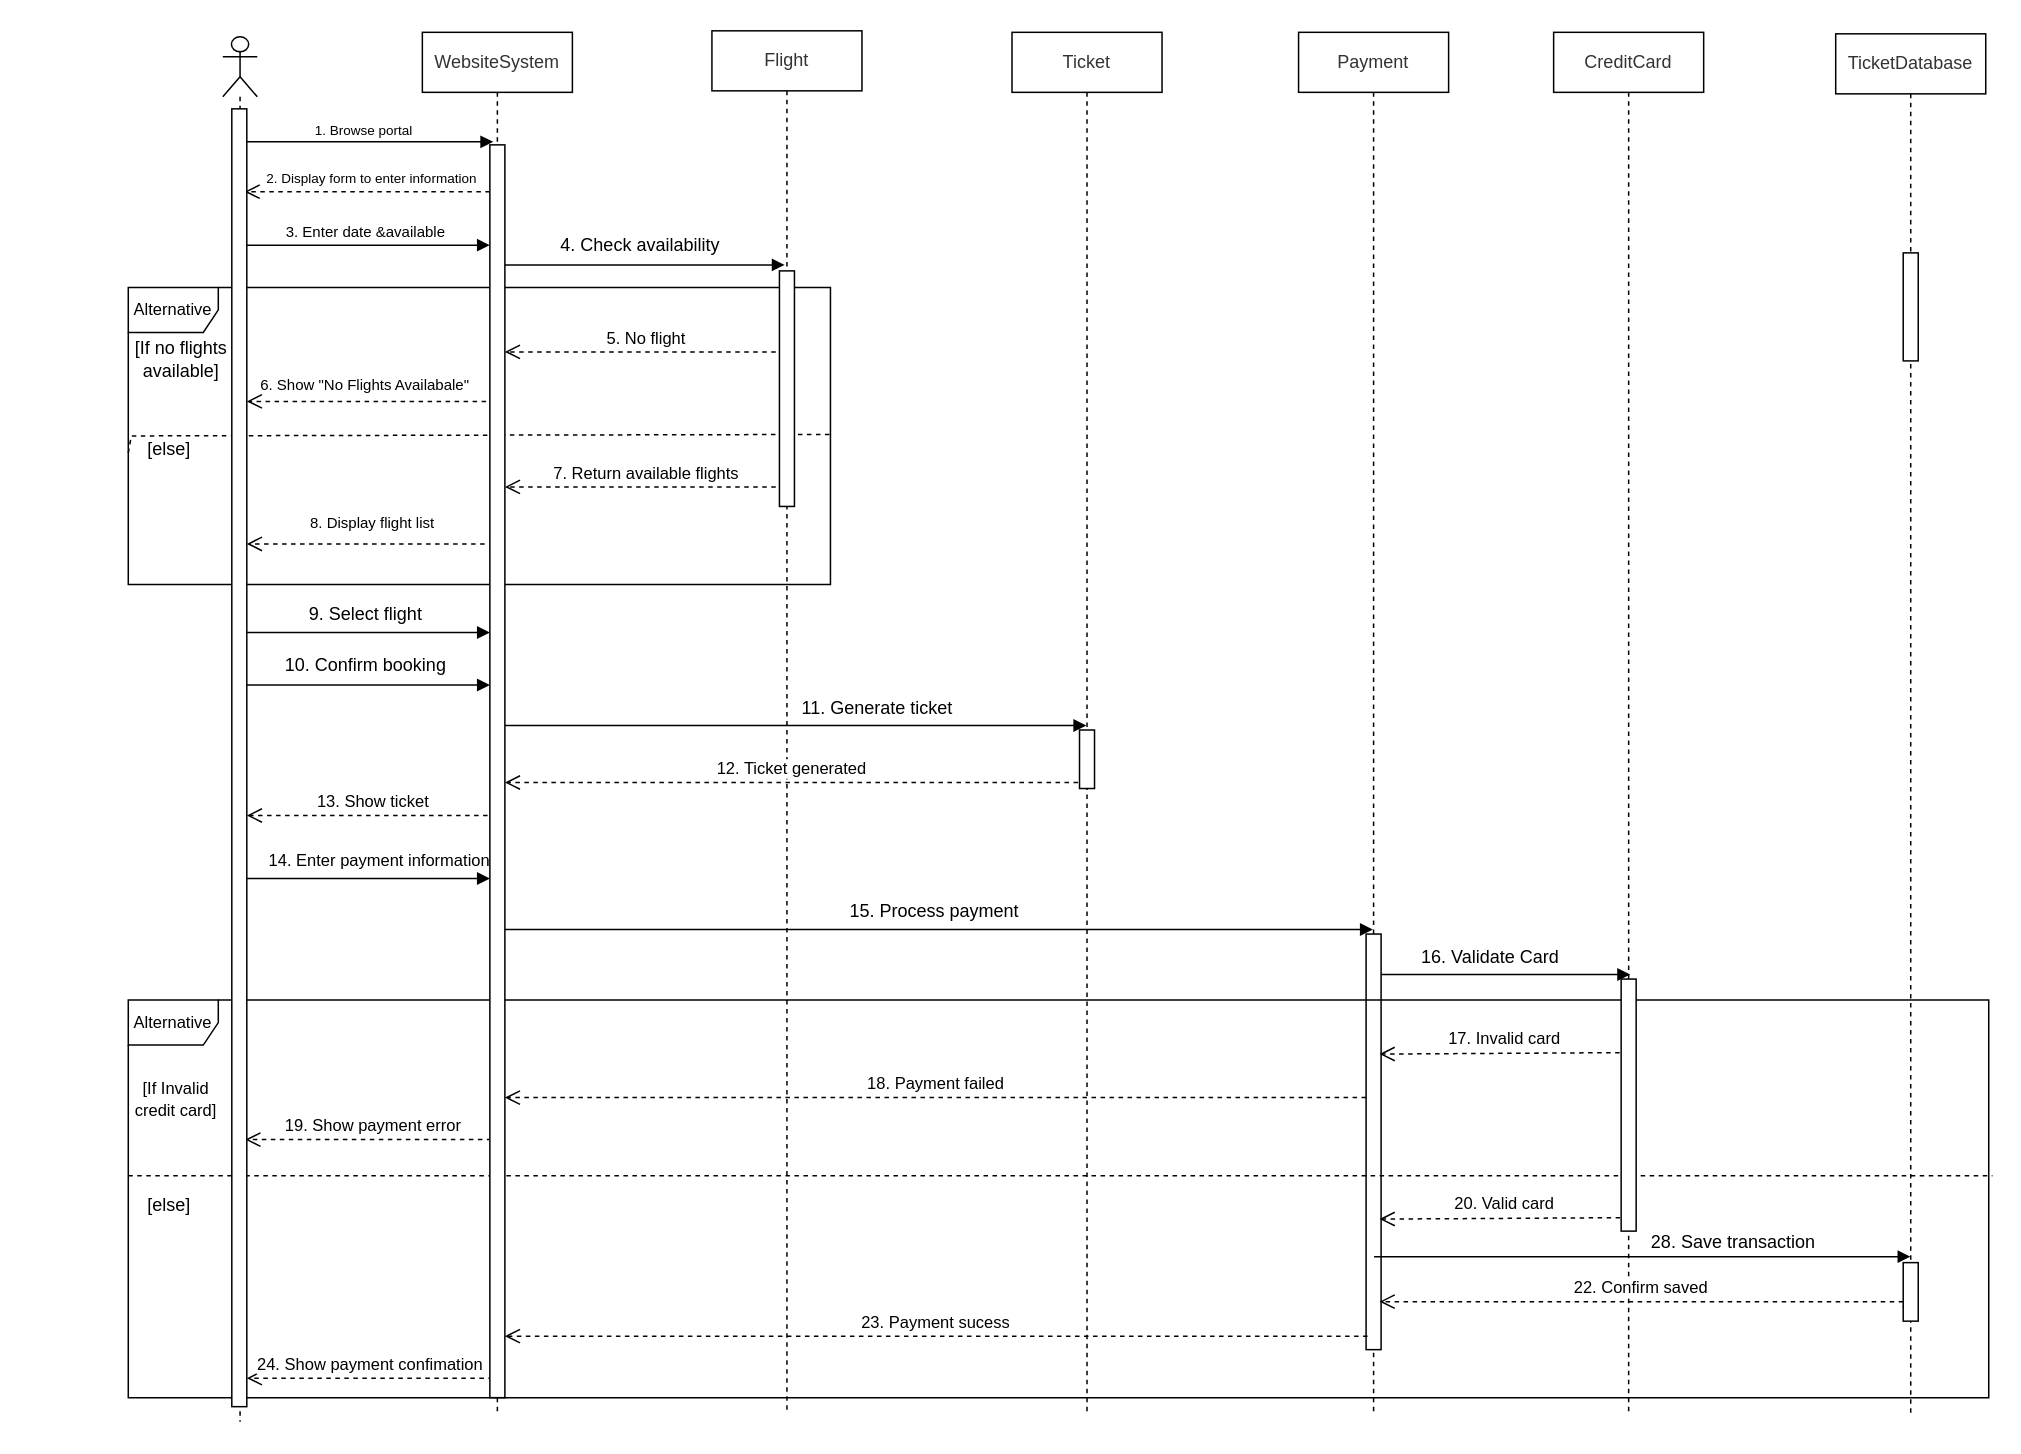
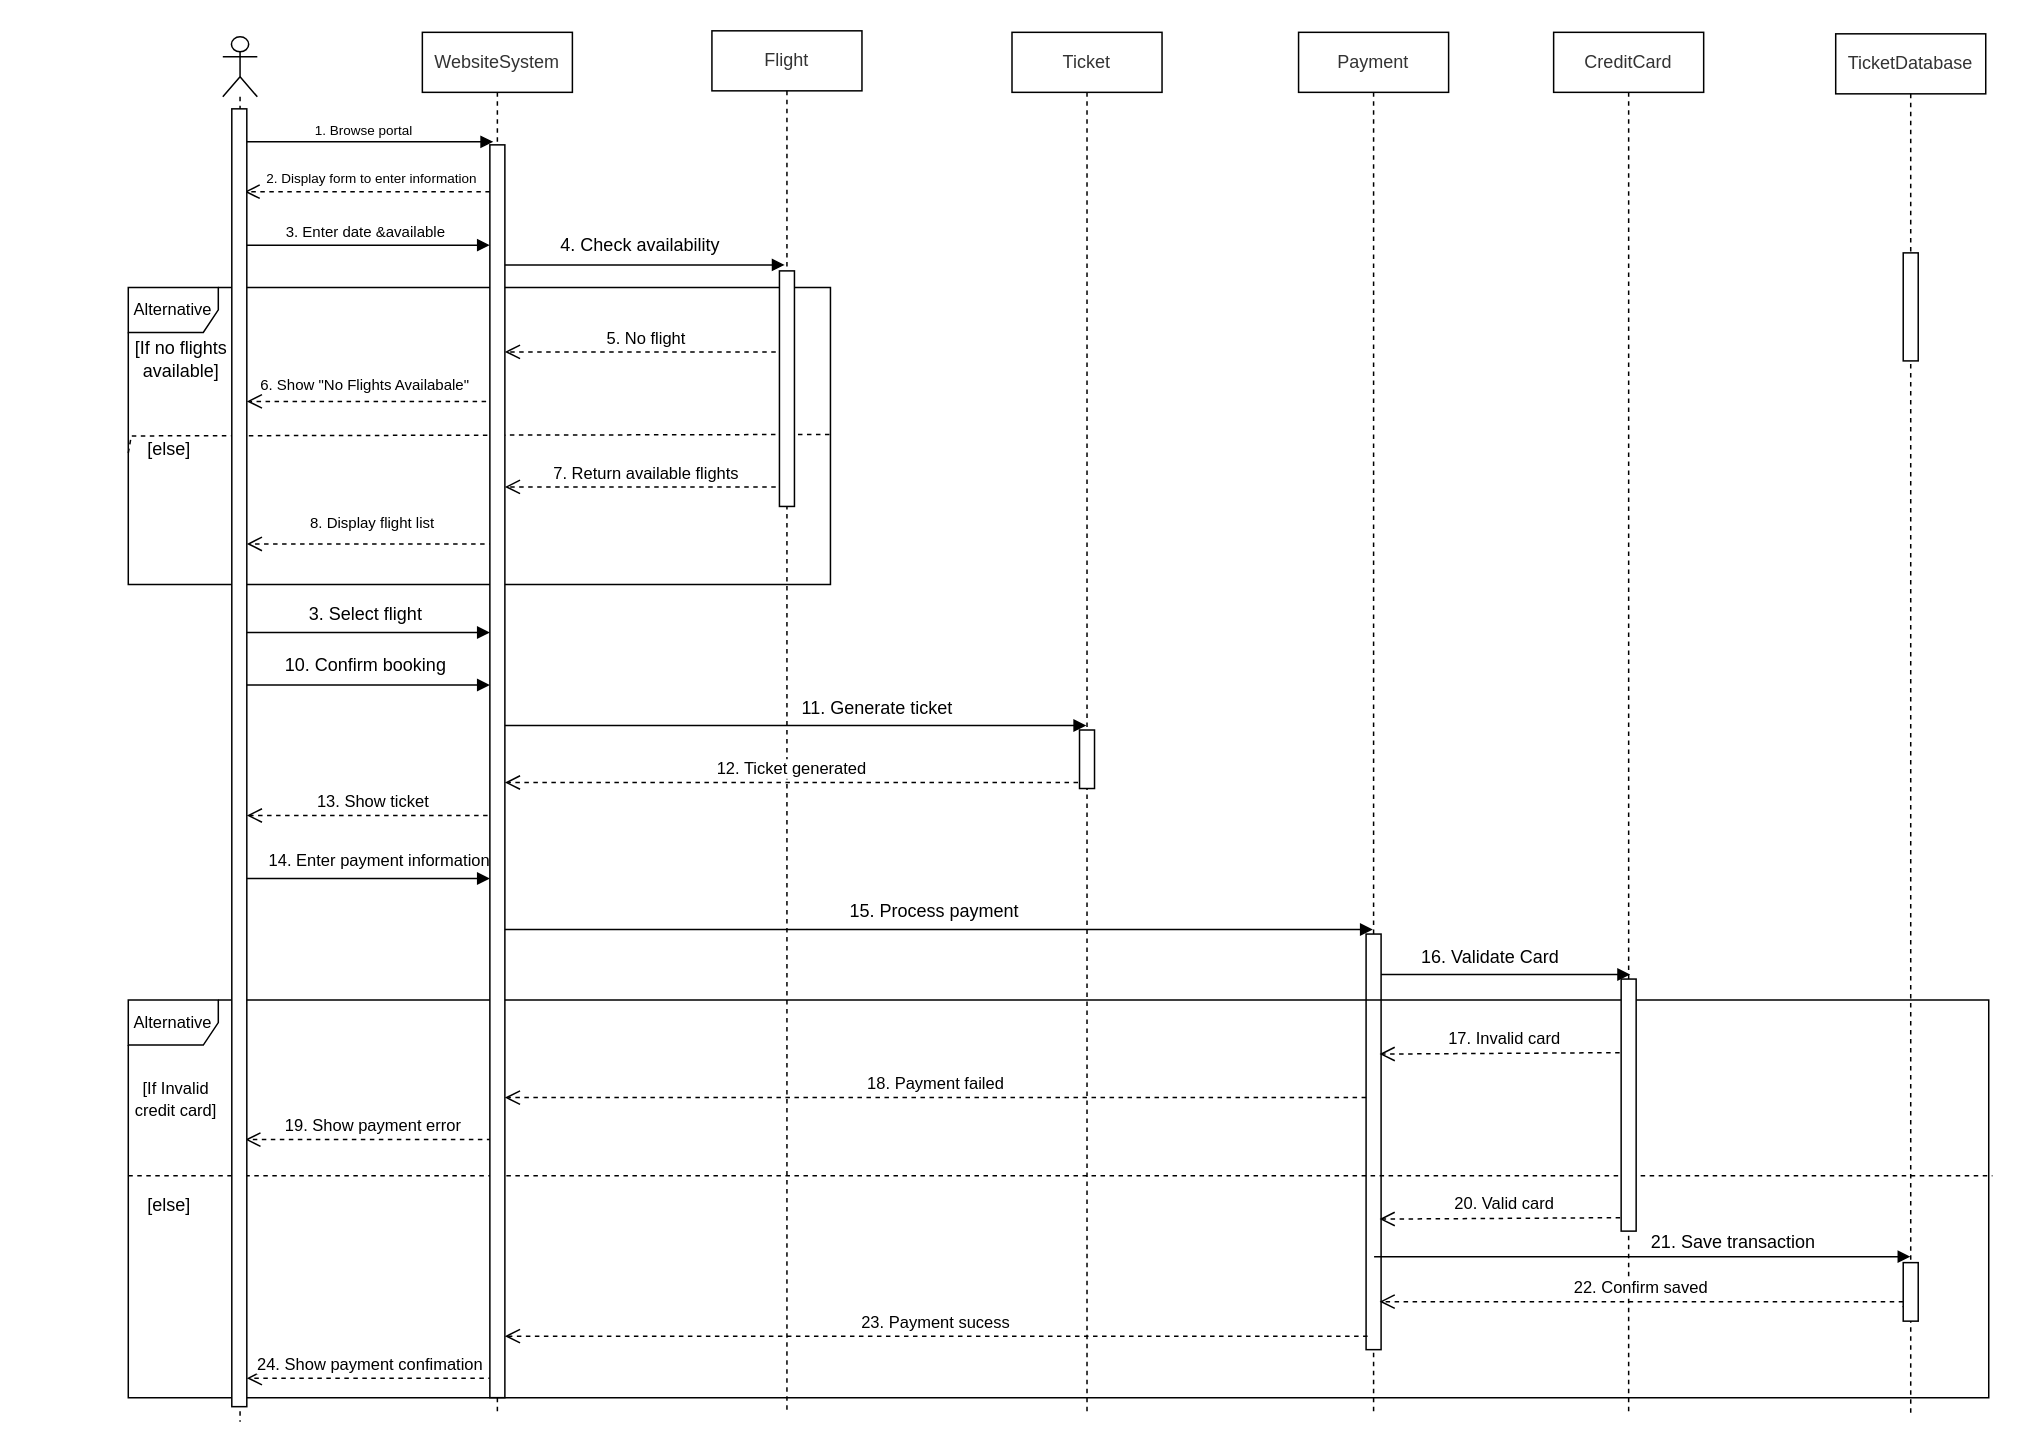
- <mxCell id="28" value="9. Select flight" style="text;html=1;align=center;verticalAlign=middle;whiteSpace=wrap;rounded=0;" parent="1" vertex="1"><mxGeometry x="182.5" y="401" width="121" height="16" as="geometry" /></mxCell>
+ <mxCell id="28" value="3. Select flight" style="text;html=1;align=center;verticalAlign=middle;whiteSpace=wrap;rounded=0;" parent="1" vertex="1"><mxGeometry x="182.5" y="401" width="121" height="16" as="geometry" /></mxCell>
- <mxCell id="50" value="28. Save transaction" style="text;html=1;align=center;verticalAlign=middle;whiteSpace=wrap;rounded=0;" vertex="1" parent="1"><mxGeometry x="1077" y="820" width="156" height="16" as="geometry" /></mxCell>
+ <mxCell id="50" value="21. Save transaction" style="text;html=1;align=center;verticalAlign=middle;whiteSpace=wrap;rounded=0;" vertex="1" parent="1"><mxGeometry x="1077" y="820" width="156" height="16" as="geometry" /></mxCell>
